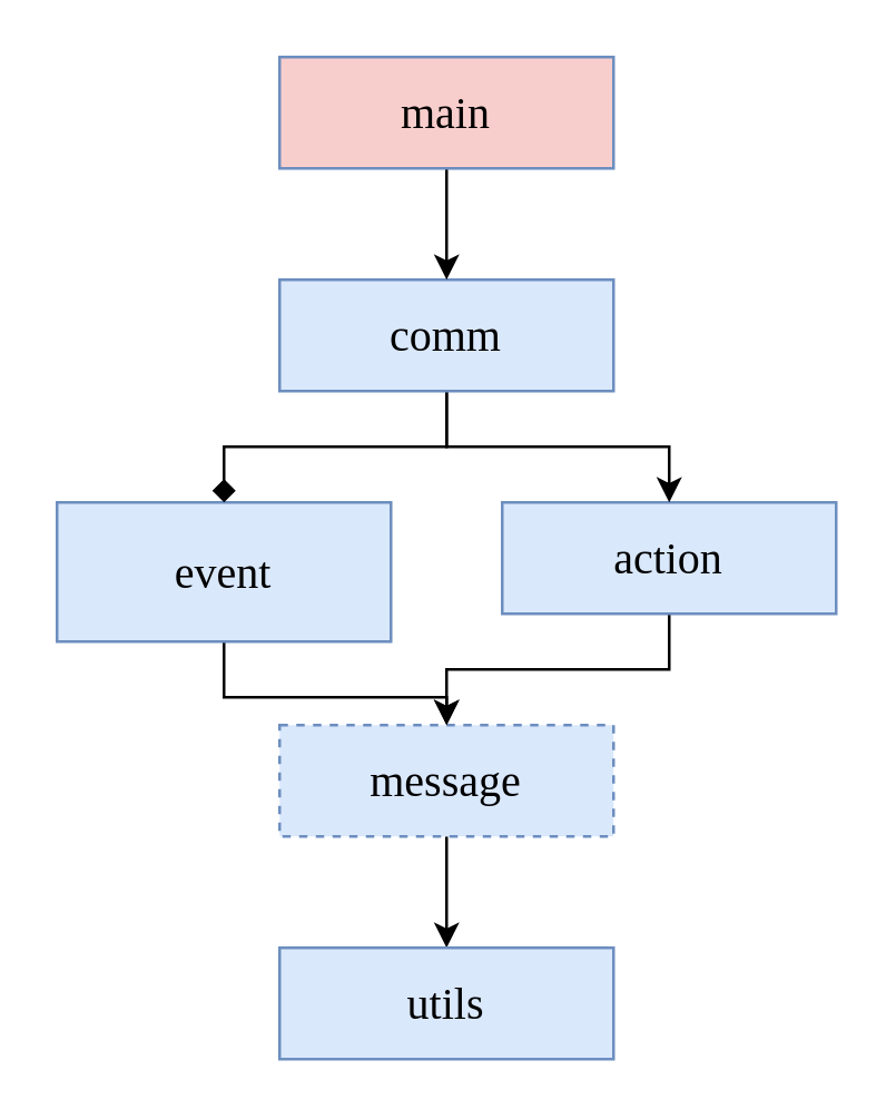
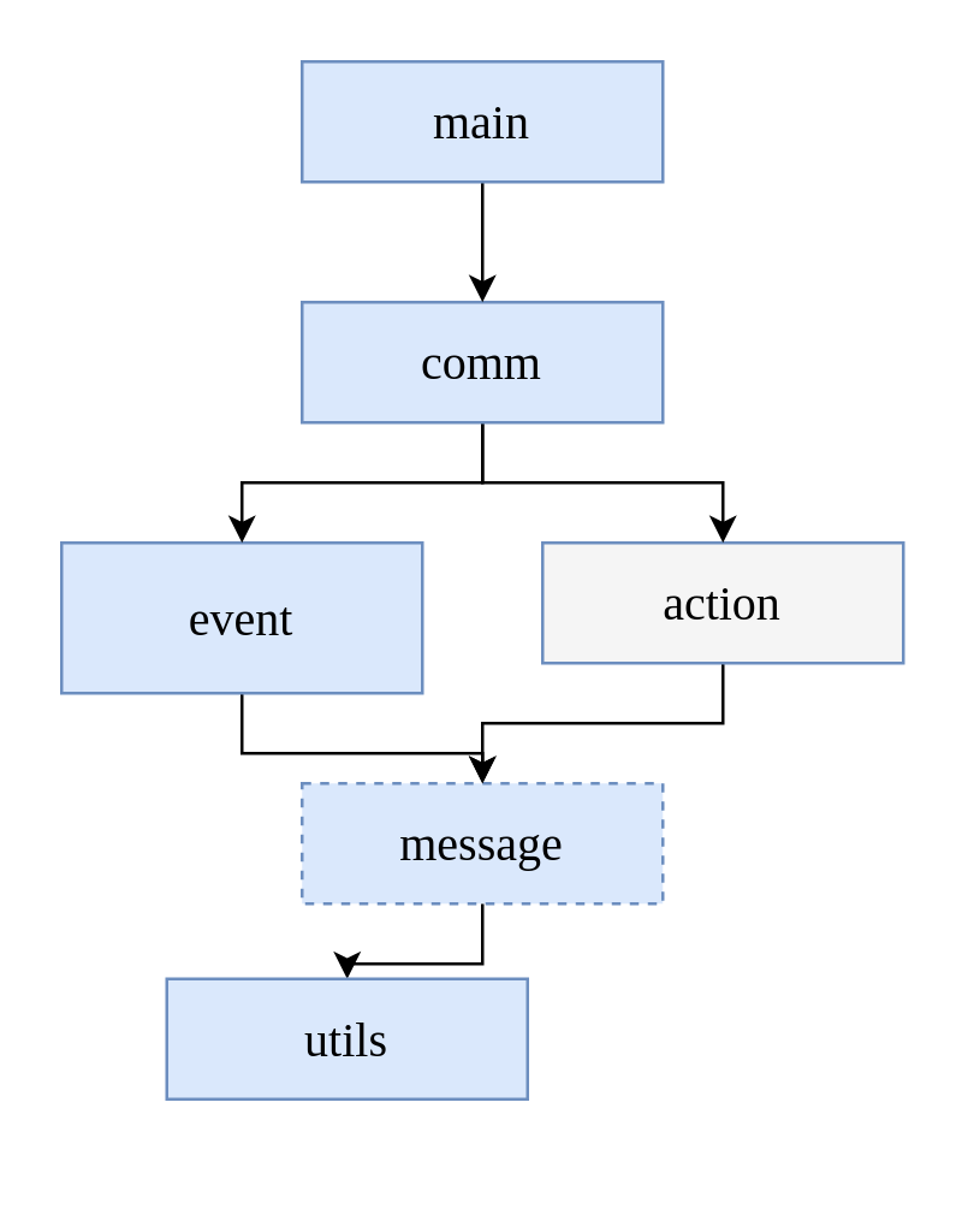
- <mxCell id="12" value="main" style="rounded=0;whiteSpace=wrap;html=1;fillColor=#f8cecc;strokeColor=#6c8ebf;fontSize=16;fontFamily=Menlo;" parent="1" vertex="1"><mxGeometry x="100" y="20" width="120" height="40" as="geometry" /></mxCell>
+ <mxCell id="12" value="main" style="rounded=0;whiteSpace=wrap;html=1;fillColor=#dae8fc;strokeColor=#6c8ebf;fontSize=16;fontFamily=Menlo;" parent="1" vertex="1"><mxGeometry x="100" y="20" width="120" height="40" as="geometry" /></mxCell>
- <mxCell id="8" style="edgeStyle=orthogonalEdgeStyle;rounded=0;orthogonalLoop=1;jettySize=auto;html=1;exitX=0.5;exitY=1;exitDx=0;exitDy=0;entryX=0.5;entryY=0;entryDx=0;entryDy=0;fontFamily=Menlo;fontSize=16;endArrow=diamond;" parent="1" source="10" target="5" edge="1"><mxGeometry relative="1" as="geometry" /></mxCell>
+ <mxCell id="8" style="edgeStyle=orthogonalEdgeStyle;rounded=0;orthogonalLoop=1;jettySize=auto;html=1;exitX=0.5;exitY=1;exitDx=0;exitDy=0;entryX=0.5;entryY=0;entryDx=0;entryDy=0;fontFamily=Menlo;fontSize=16;" parent="1" source="10" target="5" edge="1"><mxGeometry relative="1" as="geometry" /></mxCell>
- <mxCell id="7" value="action" style="rounded=0;whiteSpace=wrap;html=1;fillColor=#dae8fc;strokeColor=#6c8ebf;fontSize=16;fontFamily=Menlo;" parent="1" vertex="1"><mxGeometry x="180" y="180" width="120" height="40" as="geometry" /></mxCell>
+ <mxCell id="7" value="action" style="rounded=0;whiteSpace=wrap;html=1;fillColor=#f5f5f5;strokeColor=#6c8ebf;fontSize=16;fontFamily=Menlo;" parent="1" vertex="1"><mxGeometry x="180" y="180" width="120" height="40" as="geometry" /></mxCell>
- <mxCell id="13" value="utils" style="rounded=0;whiteSpace=wrap;html=1;fillColor=#dae8fc;strokeColor=#6c8ebf;fontSize=16;fontFamily=Menlo;" vertex="1" parent="1"><mxGeometry x="100" y="340" width="120" height="40" as="geometry" /></mxCell>
+ <mxCell id="13" value="utils" style="rounded=0;whiteSpace=wrap;html=1;fillColor=#dae8fc;strokeColor=#6c8ebf;fontSize=16;fontFamily=Menlo;" vertex="1" parent="1"><mxGeometry x="55" y="325" width="120" height="40" as="geometry" /></mxCell>
